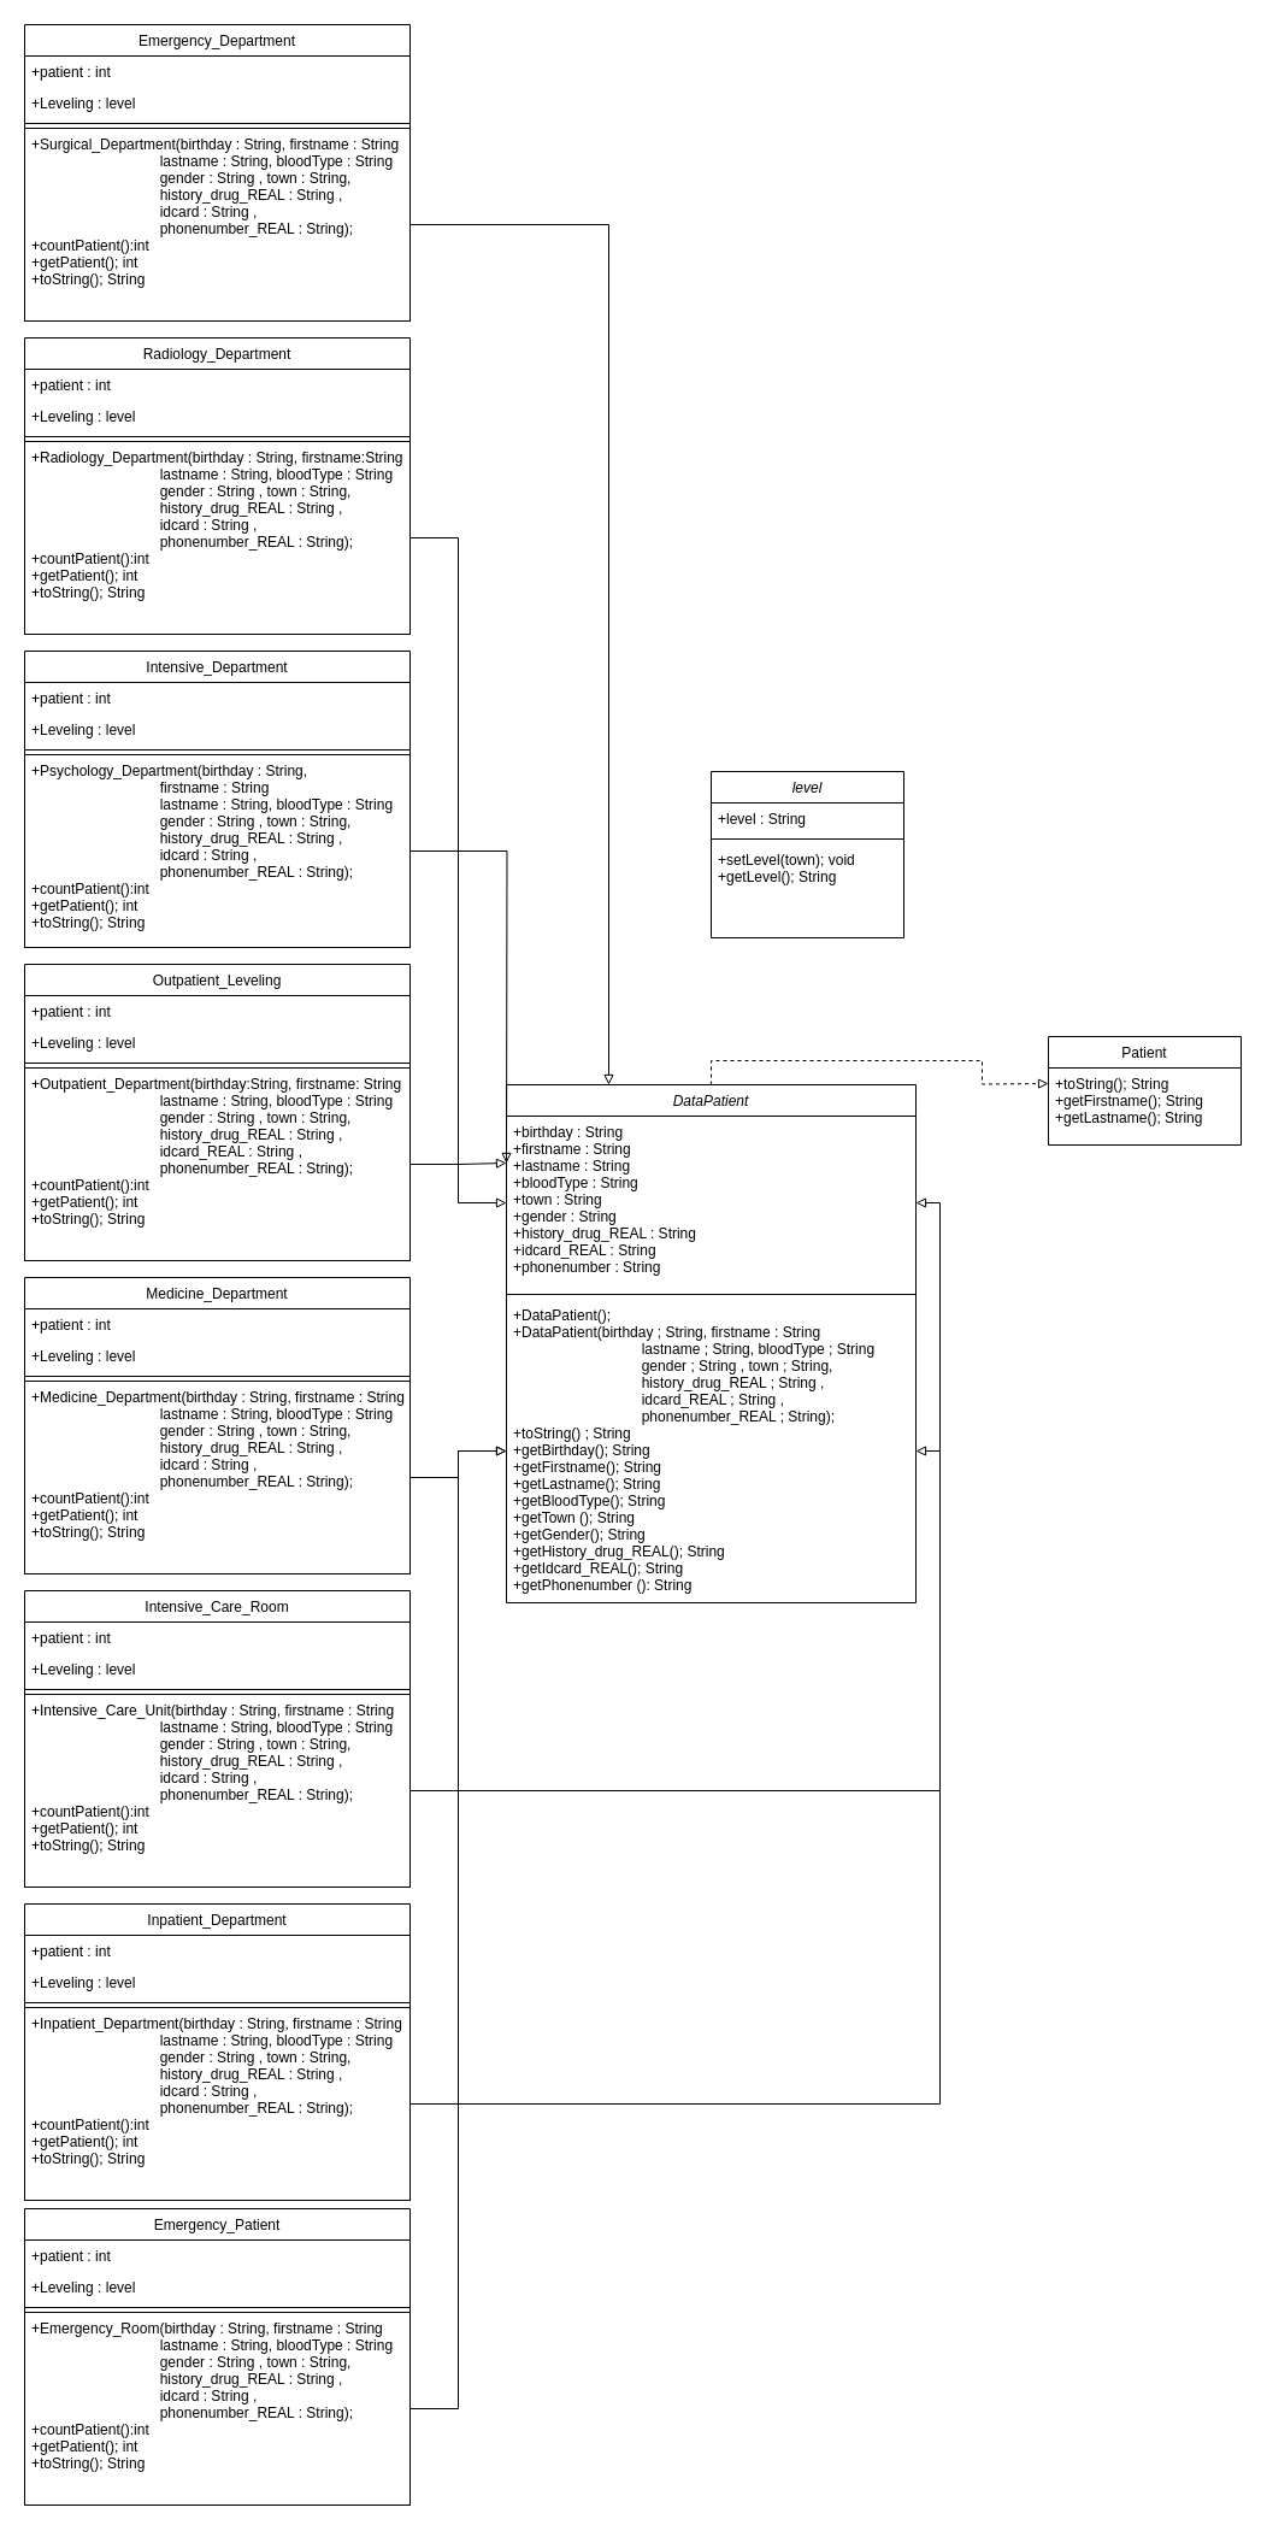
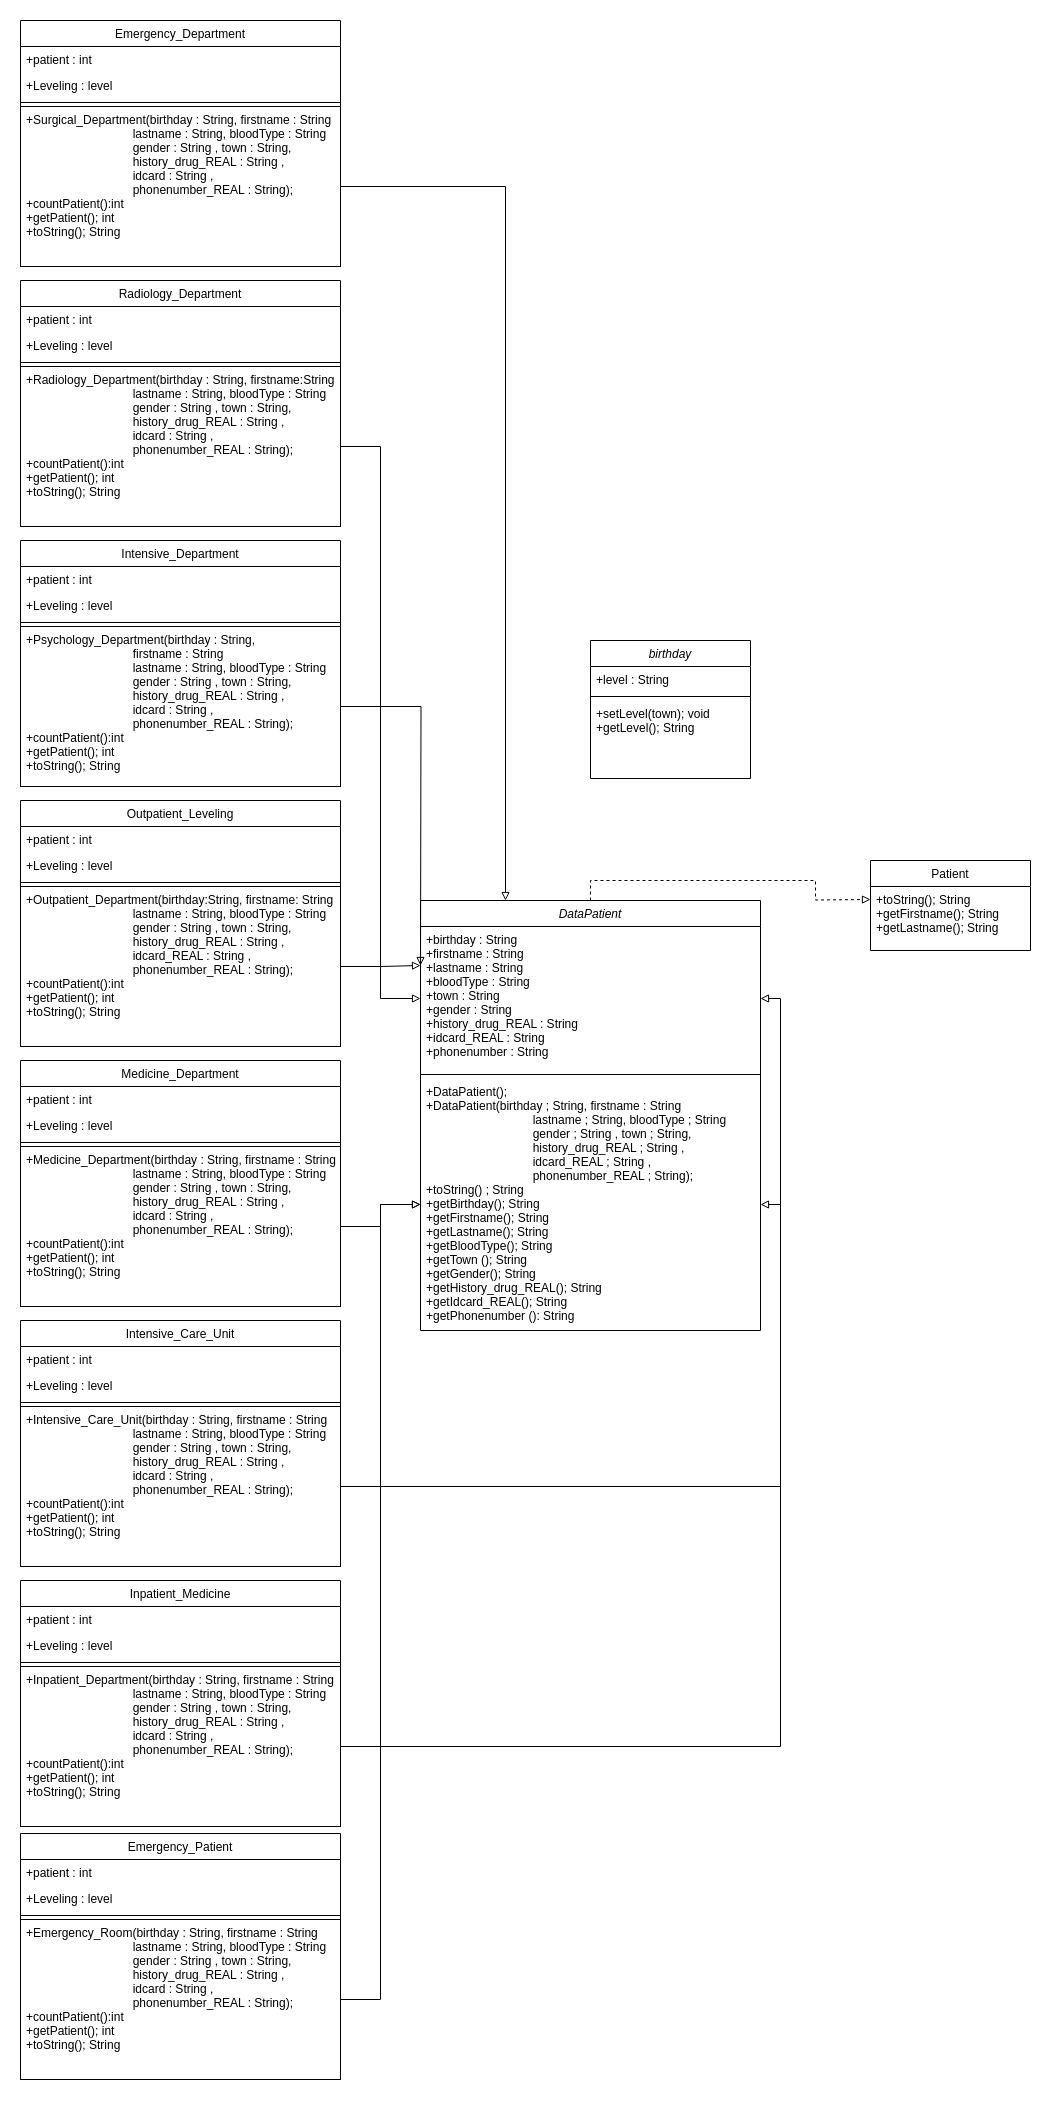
- <mxCell id="49" value="level" style="swimlane;fontStyle=2;align=center;verticalAlign=top;childLayout=stackLayout;horizontal=1;startSize=26;horizontalStack=0;resizeParent=1;resizeLast=0;collapsible=1;marginBottom=0;rounded=0;shadow=0;strokeWidth=1;" vertex="1" parent="1"><mxGeometry x="590" y="640" width="160" height="138" as="geometry"><mxRectangle x="230" y="140" width="160" height="26" as="alternateBounds" /></mxGeometry></mxCell>
+ <mxCell id="49" value="birthday" style="swimlane;fontStyle=2;align=center;verticalAlign=top;childLayout=stackLayout;horizontal=1;startSize=26;horizontalStack=0;resizeParent=1;resizeLast=0;collapsible=1;marginBottom=0;rounded=0;shadow=0;strokeWidth=1;" vertex="1" parent="1"><mxGeometry x="590" y="640" width="160" height="138" as="geometry"><mxRectangle x="230" y="140" width="160" height="26" as="alternateBounds" /></mxGeometry></mxCell>
- <mxCell id="7" value="Intensive_Care_Room" style="swimlane;fontStyle=0;align=center;verticalAlign=top;childLayout=stackLayout;horizontal=1;startSize=26;horizontalStack=0;resizeParent=1;resizeLast=0;collapsible=1;marginBottom=0;rounded=0;shadow=0;strokeWidth=1;" parent="1" vertex="1"><mxGeometry x="20" y="1320" width="320" height="246" as="geometry"><mxRectangle x="130" y="380" width="160" height="26" as="alternateBounds" /></mxGeometry></mxCell>
+ <mxCell id="7" value="Intensive_Care_Unit" style="swimlane;fontStyle=0;align=center;verticalAlign=top;childLayout=stackLayout;horizontal=1;startSize=26;horizontalStack=0;resizeParent=1;resizeLast=0;collapsible=1;marginBottom=0;rounded=0;shadow=0;strokeWidth=1;" parent="1" vertex="1"><mxGeometry x="20" y="1320" width="320" height="246" as="geometry"><mxRectangle x="130" y="380" width="160" height="26" as="alternateBounds" /></mxGeometry></mxCell>
- <mxCell id="19" value="Inpatient_Department" style="swimlane;fontStyle=0;align=center;verticalAlign=top;childLayout=stackLayout;horizontal=1;startSize=26;horizontalStack=0;resizeParent=1;resizeLast=0;collapsible=1;marginBottom=0;rounded=0;shadow=0;strokeWidth=1;" vertex="1" parent="1"><mxGeometry x="20" y="1580" width="320" height="246" as="geometry"><mxRectangle x="130" y="380" width="160" height="26" as="alternateBounds" /></mxGeometry></mxCell>
+ <mxCell id="19" value="Inpatient_Medicine" style="swimlane;fontStyle=0;align=center;verticalAlign=top;childLayout=stackLayout;horizontal=1;startSize=26;horizontalStack=0;resizeParent=1;resizeLast=0;collapsible=1;marginBottom=0;rounded=0;shadow=0;strokeWidth=1;" vertex="1" parent="1"><mxGeometry x="20" y="1580" width="320" height="246" as="geometry"><mxRectangle x="130" y="380" width="160" height="26" as="alternateBounds" /></mxGeometry></mxCell>
